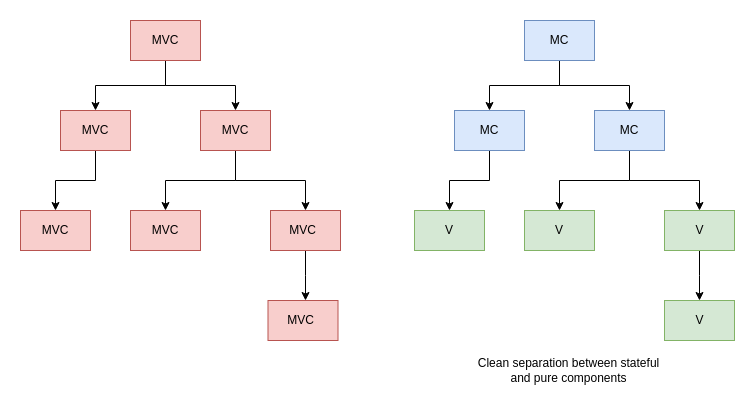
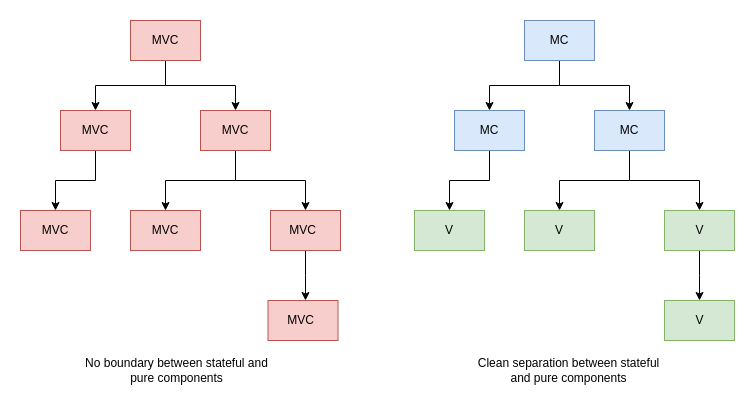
+ <mxCell id="42" value="No boundary between stateful and pure components" style="text;html=1;strokeColor=none;fillColor=none;align=center;verticalAlign=middle;whiteSpace=wrap;rounded=0;" vertex="1" parent="1"><mxGeometry x="80" y="360" width="192.5" height="20" as="geometry" /></mxCell>
